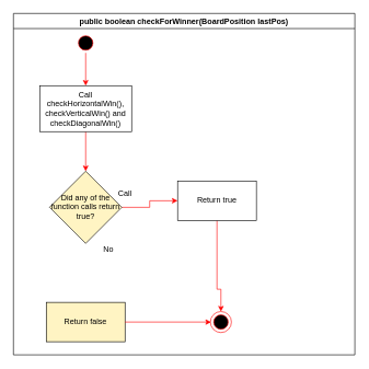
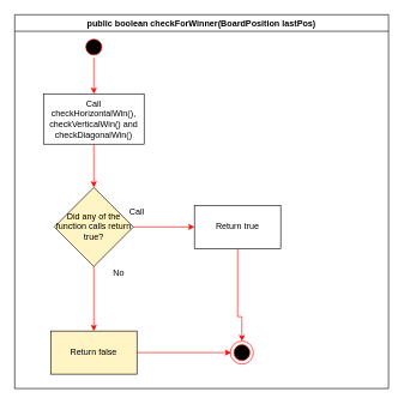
- <mxCell id="11" value="Return true" style="rounded=0;whiteSpace=wrap;html=1;" vertex="1" parent="2"><mxGeometry x="250" y="255.25" width="120" height="60" as="geometry" /></mxCell>
+ <mxCell id="11" value="Return true" style="rounded=0;whiteSpace=wrap;html=1;" vertex="1" parent="2"><mxGeometry x="250" y="265.25" width="120" height="60" as="geometry" /></mxCell>
+ <mxCell id="8" value="" style="edgeStyle=orthogonalEdgeStyle;rounded=0;orthogonalLoop=1;jettySize=auto;html=1;entryX=0.5;entryY=0;entryDx=0;entryDy=0;strokeColor=#FF0000;" edge="1" parent="2" source="9" target="12"><mxGeometry relative="1" as="geometry"><mxPoint x="110" y="430.25" as="targetPoint" /></mxGeometry></mxCell>
